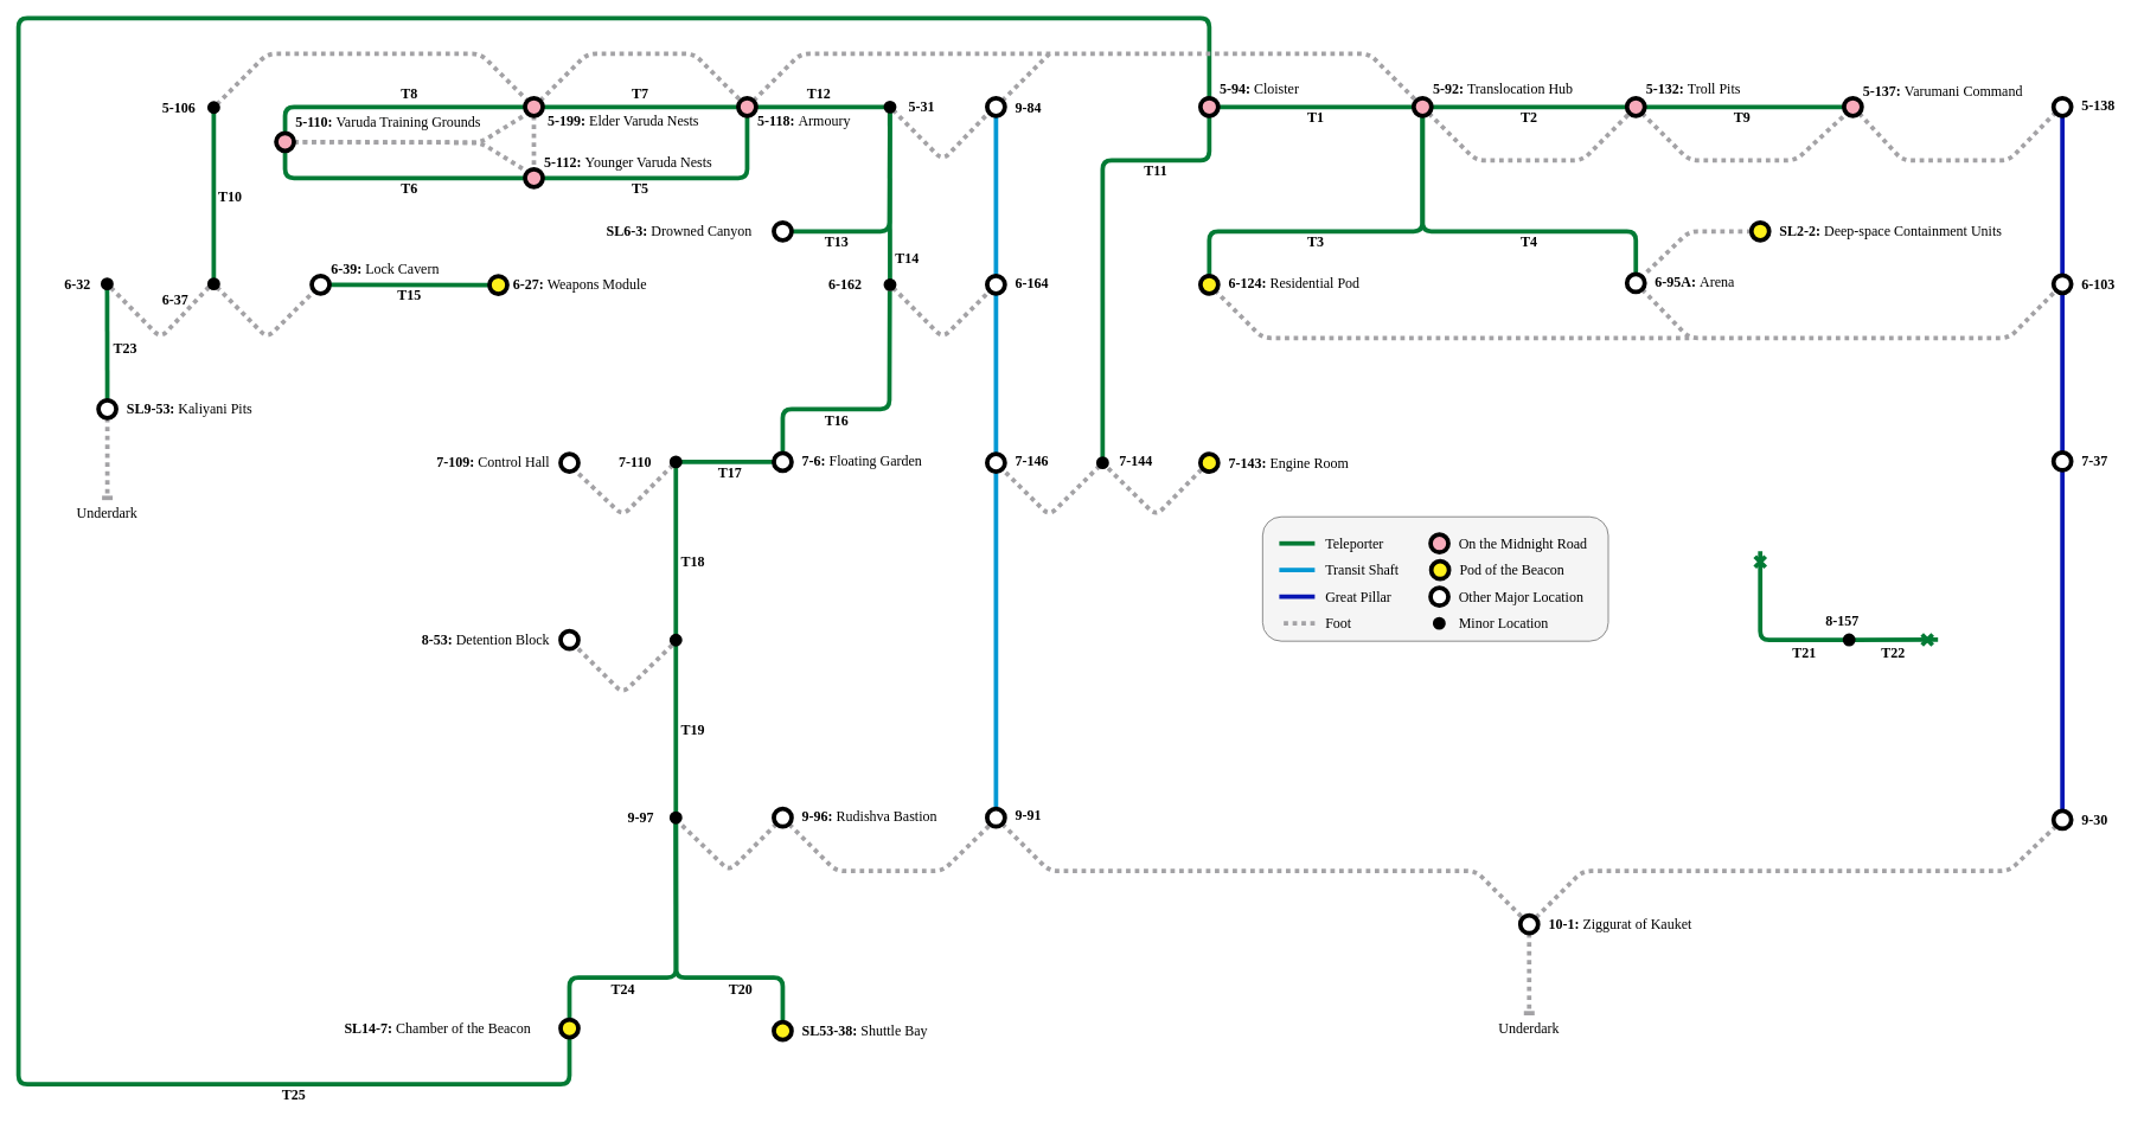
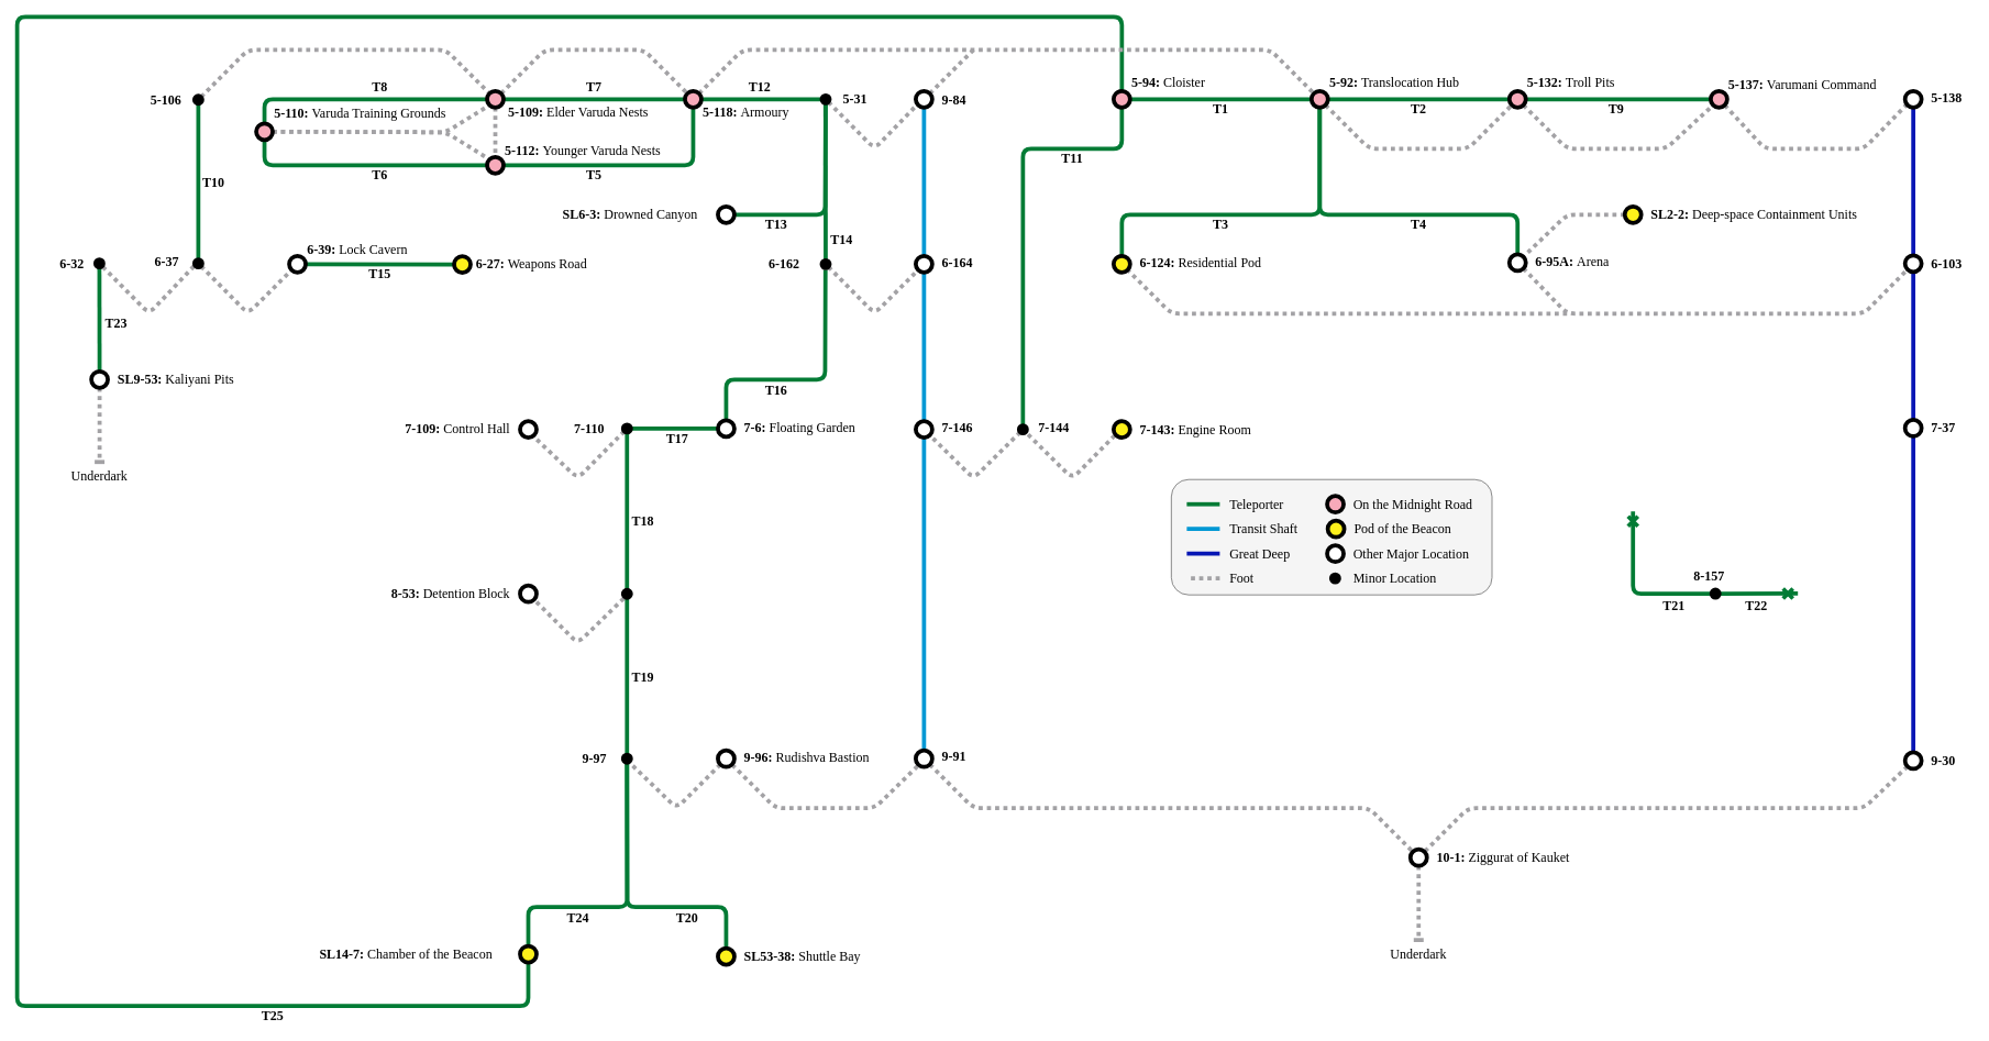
- <mxCell id="181" value="&lt;div&gt;&lt;font face=&quot;Tahoma&quot;&gt;&lt;b&gt;5-199: &lt;/b&gt;Elder Varuda Nests&lt;br&gt;&lt;/font&gt;&lt;/div&gt;" style="text;html=1;strokeColor=none;fillColor=none;align=left;verticalAlign=middle;whiteSpace=wrap;rounded=0;fontSize=16;" parent="1" vertex="1"><mxGeometry x="614.38" y="123.13" width="225" height="25.5" as="geometry" /></mxCell>
+ <mxCell id="181" value="&lt;div&gt;&lt;font face=&quot;Tahoma&quot;&gt;&lt;b&gt;5-109: &lt;/b&gt;Elder Varuda Nests&lt;br&gt;&lt;/font&gt;&lt;/div&gt;" style="text;html=1;strokeColor=none;fillColor=none;align=left;verticalAlign=middle;whiteSpace=wrap;rounded=0;fontSize=16;" parent="1" vertex="1"><mxGeometry x="614.38" y="123.13" width="225" height="25.5" as="geometry" /></mxCell>
- <mxCell id="106" value="&lt;div&gt;&lt;font face=&quot;Tahoma&quot;&gt;&lt;b&gt;6-27:&lt;/b&gt; Weapons Module&lt;br&gt;&lt;/font&gt;&lt;/div&gt;" style="text;html=1;strokeColor=none;fillColor=none;align=left;verticalAlign=middle;whiteSpace=wrap;rounded=0;fontSize=16;" parent="1" vertex="1"><mxGeometry x="575" y="307.25" width="180" height="25.5" as="geometry" /></mxCell>
+ <mxCell id="106" value="&lt;div&gt;&lt;font face=&quot;Tahoma&quot;&gt;&lt;b&gt;6-27:&lt;/b&gt; Weapons Road&lt;br&gt;&lt;/font&gt;&lt;/div&gt;" style="text;html=1;strokeColor=none;fillColor=none;align=left;verticalAlign=middle;whiteSpace=wrap;rounded=0;fontSize=16;" parent="1" vertex="1"><mxGeometry x="575" y="307.25" width="180" height="25.5" as="geometry" /></mxCell>
- <mxCell id="95" value="&lt;div&gt;&lt;font face=&quot;Tahoma&quot;&gt;&lt;b&gt;6-37&lt;br&gt;&lt;/b&gt;&lt;/font&gt;&lt;/div&gt;" style="text;html=1;strokeColor=none;fillColor=none;align=left;verticalAlign=middle;whiteSpace=wrap;rounded=0;fontSize=16;" parent="1" vertex="1"><mxGeometry x="180" y="324.5" width="40" height="25.5" as="geometry" /></mxCell>
+ <mxCell id="95" value="&lt;div&gt;&lt;font face=&quot;Tahoma&quot;&gt;&lt;b&gt;6-37&lt;br&gt;&lt;/b&gt;&lt;/font&gt;&lt;/div&gt;" style="text;html=1;strokeColor=none;fillColor=none;align=left;verticalAlign=middle;whiteSpace=wrap;rounded=0;fontSize=16;" parent="1" vertex="1"><mxGeometry x="185" y="304.5" width="40" height="25.5" as="geometry" /></mxCell>
- <mxCell id="141" value="&lt;font face=&quot;Tahoma&quot;&gt;Great Pillar&lt;br&gt;&lt;/font&gt;" style="text;html=1;strokeColor=none;fillColor=none;align=left;verticalAlign=middle;whiteSpace=wrap;rounded=0;fontSize=16;fontStyle=0;container=0;" parent="128" vertex="1"><mxGeometry x="68.76" y="80" width="120" height="20" as="geometry" /></mxCell>
+ <mxCell id="141" value="&lt;font face=&quot;Tahoma&quot;&gt;Great Deep&lt;br&gt;&lt;/font&gt;" style="text;html=1;strokeColor=none;fillColor=none;align=left;verticalAlign=middle;whiteSpace=wrap;rounded=0;fontSize=16;fontStyle=0;container=0;" parent="128" vertex="1"><mxGeometry x="68.76" y="80" width="120" height="20" as="geometry" /></mxCell>
